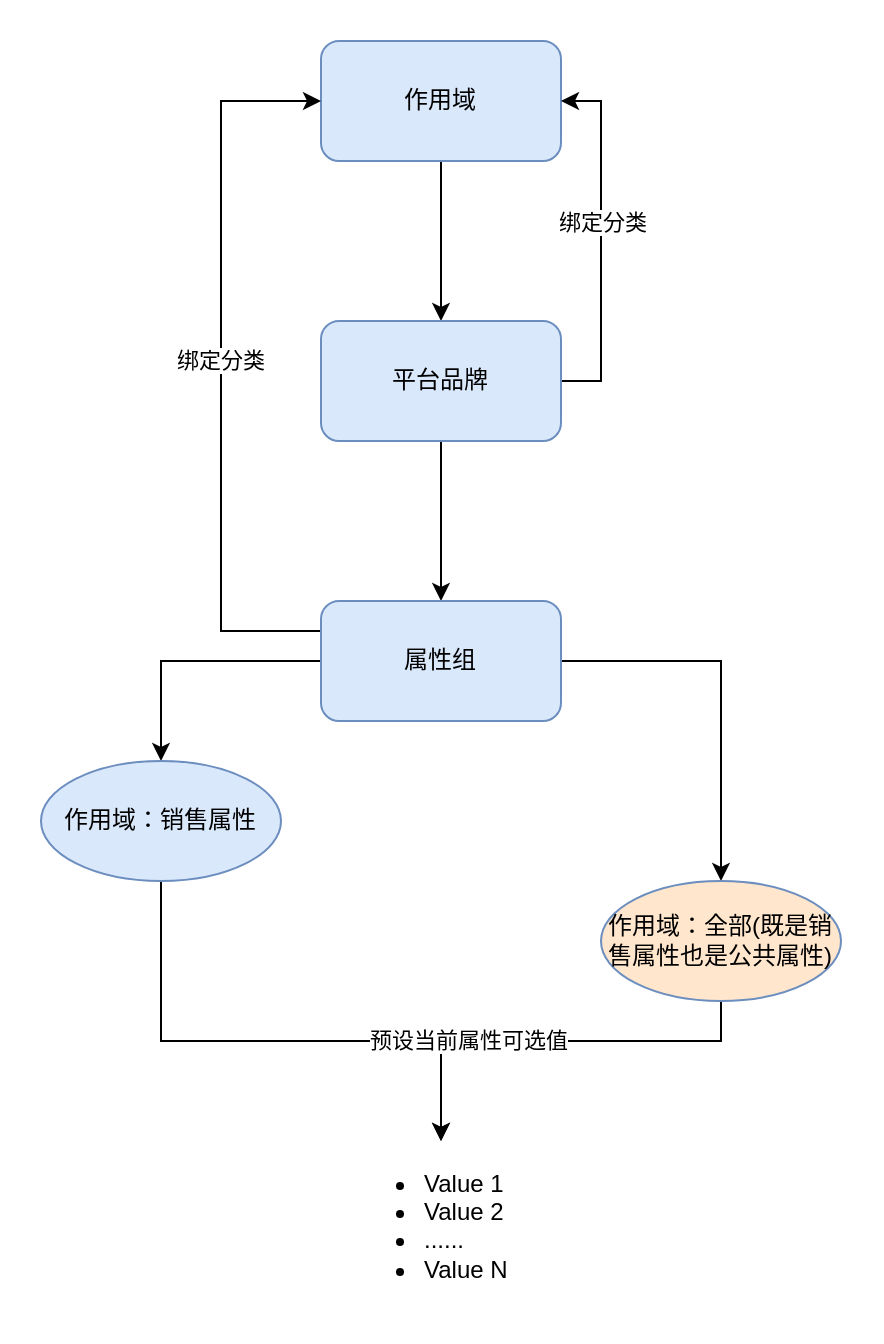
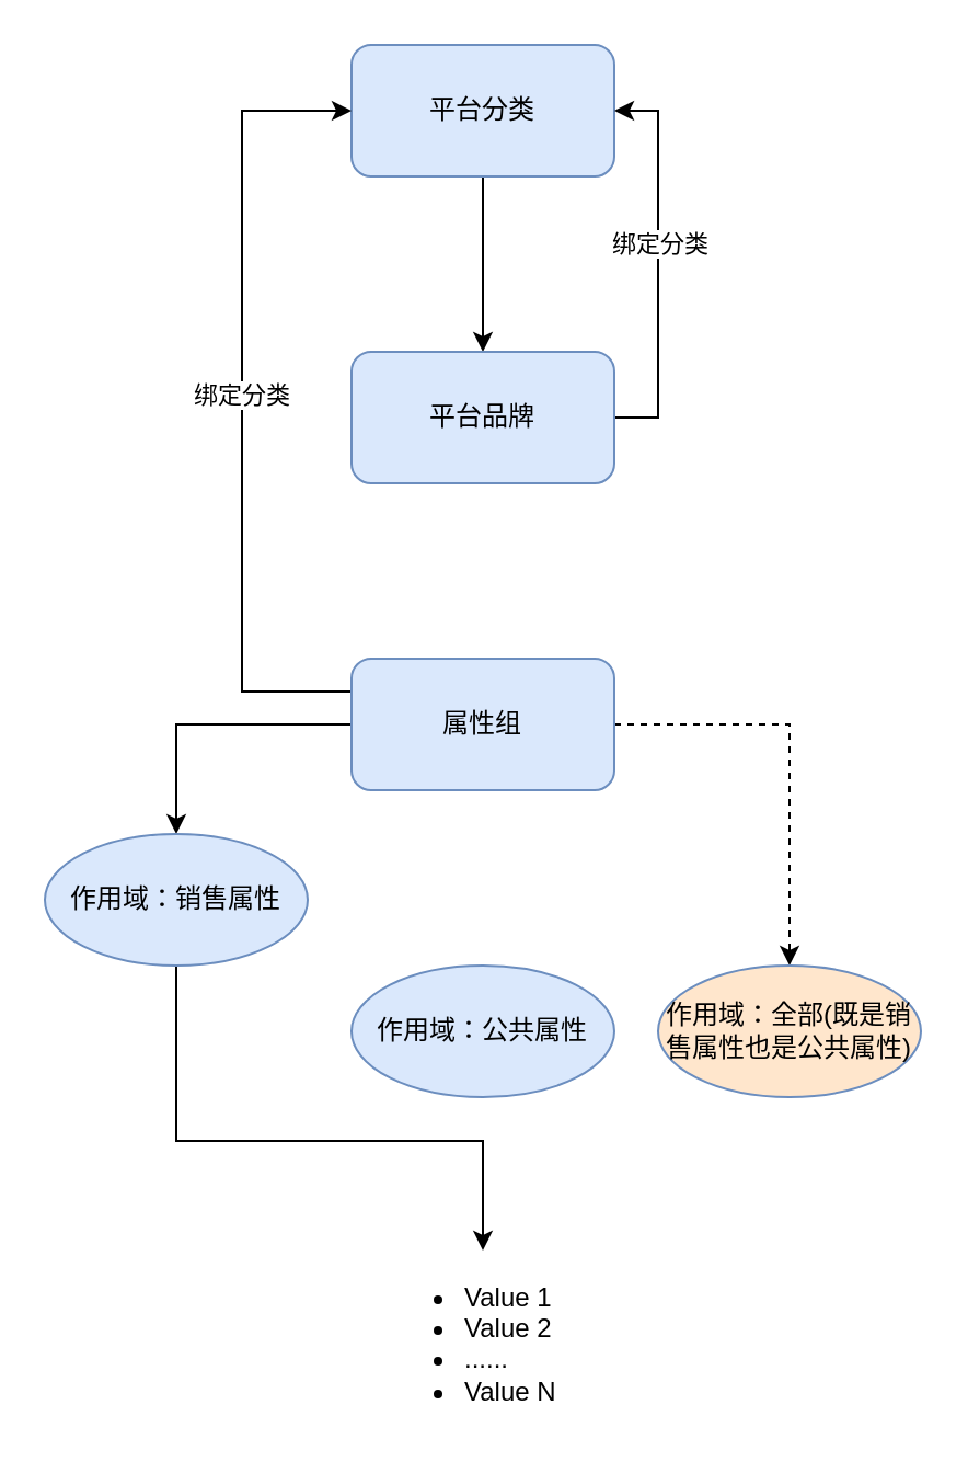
- <mxCell id="3" value="作用域" style="rounded=1;whiteSpace=wrap;html=1;fillColor=#dae8fc;strokeColor=#6c8ebf;" vertex="1" parent="1"><mxGeometry x="160" y="20" width="120" height="60" as="geometry" /></mxCell>
+ <mxCell id="3" value="平台分类" style="rounded=1;whiteSpace=wrap;html=1;fillColor=#dae8fc;strokeColor=#6c8ebf;" vertex="1" parent="1"><mxGeometry x="160" y="20" width="120" height="60" as="geometry" /></mxCell>
- <mxCell id="4" value="" style="edgeStyle=orthogonalEdgeStyle;rounded=0;orthogonalLoop=1;jettySize=auto;html=1;" edge="1" parent="1" source="7" target="11"><mxGeometry relative="1" as="geometry" /></mxCell>
- <mxCell id="9" value="" style="edgeStyle=orthogonalEdgeStyle;rounded=0;orthogonalLoop=1;jettySize=auto;html=1;" edge="1" parent="1" source="11" target="15"><mxGeometry relative="1" as="geometry" /></mxCell>
+ <mxCell id="9" value="" style="edgeStyle=orthogonalEdgeStyle;rounded=0;orthogonalLoop=1;jettySize=auto;html=1;dashed=1;" edge="1" parent="1" source="11" target="15"><mxGeometry relative="1" as="geometry" /></mxCell>
+ <mxCell id="16" value="作用域：公共属性" style="ellipse;whiteSpace=wrap;html=1;fillColor=#dae8fc;strokeColor=#6c8ebf;rounded=1;" vertex="1" parent="1"><mxGeometry x="160" y="440" width="120" height="60" as="geometry" /></mxCell>
- <mxCell id="14" value="预设当前属性可选值" style="edgeStyle=orthogonalEdgeStyle;rounded=0;orthogonalLoop=1;jettySize=auto;html=1;entryX=0.5;entryY=0;entryDx=0;entryDy=0;" edge="1" parent="1" source="15" target="17"><mxGeometry x="0.391" relative="1" as="geometry"><Array as="points"><mxPoint x="360" y="520" /><mxPoint x="220" y="520" /></Array><mxPoint as="offset" /></mxGeometry></mxCell>
